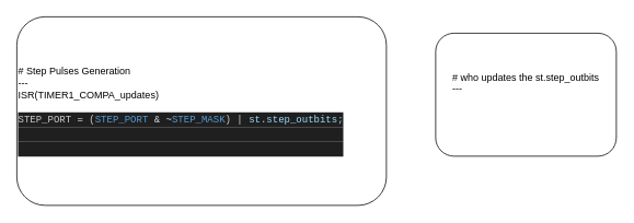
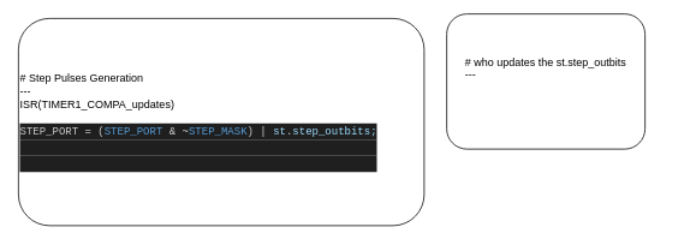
- <mxCell id="3" value="# who updates the st.step_outbits&lt;br&gt;&lt;div style=&quot;text-align: left;&quot;&gt;&lt;span style=&quot;background-color: initial;&quot;&gt;---&lt;/span&gt;&lt;/div&gt;&lt;div style=&quot;text-align: left;&quot;&gt;&lt;span style=&quot;background-color: initial;&quot;&gt;&lt;br&gt;&lt;/span&gt;&lt;/div&gt;&lt;div style=&quot;text-align: left;&quot;&gt;&lt;span style=&quot;background-color: initial;&quot;&gt;&lt;br&gt;&lt;/span&gt;&lt;/div&gt;" style="rounded=1;whiteSpace=wrap;html=1;" vertex="1" parent="1"><mxGeometry x="530" y="40" width="220" height="150" as="geometry" /></mxCell>
+ <mxCell id="3" value="# who updates the st.step_outbits&lt;br&gt;&lt;div style=&quot;text-align: left;&quot;&gt;&lt;span style=&quot;background-color: initial;&quot;&gt;---&lt;/span&gt;&lt;/div&gt;&lt;div style=&quot;text-align: left;&quot;&gt;&lt;span style=&quot;background-color: initial;&quot;&gt;&lt;br&gt;&lt;/span&gt;&lt;/div&gt;&lt;div style=&quot;text-align: left;&quot;&gt;&lt;span style=&quot;background-color: initial;&quot;&gt;&lt;br&gt;&lt;/span&gt;&lt;/div&gt;" style="rounded=1;whiteSpace=wrap;html=1;" vertex="1" parent="1"><mxGeometry x="495" y="15" width="220" height="150" as="geometry" /></mxCell>
